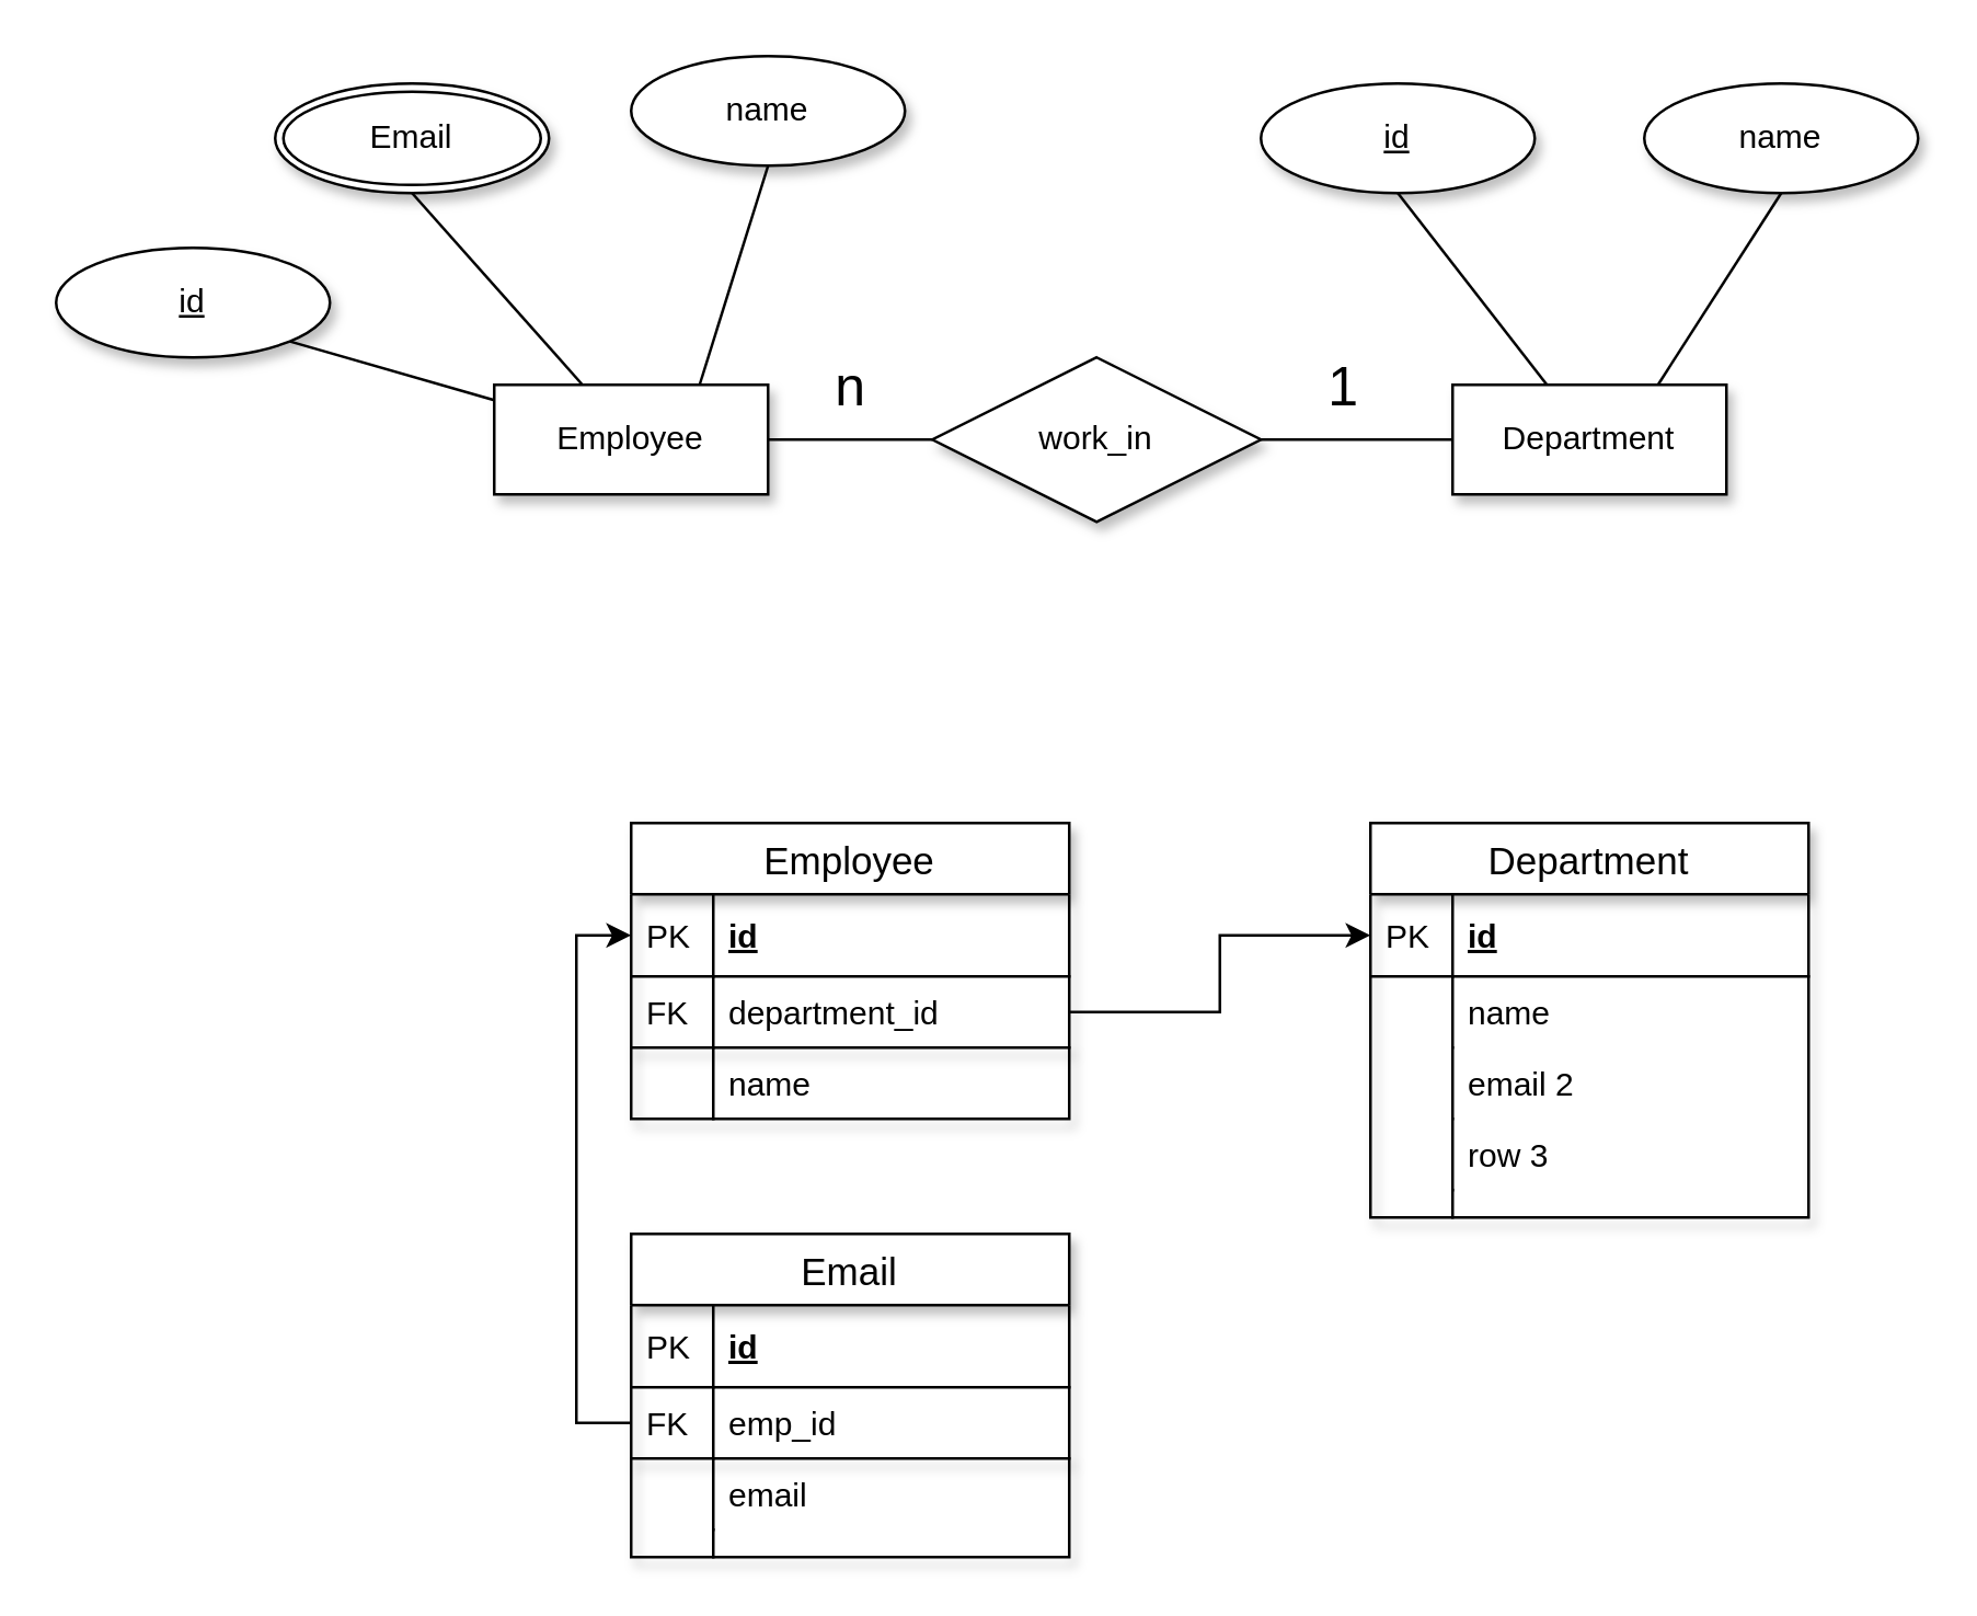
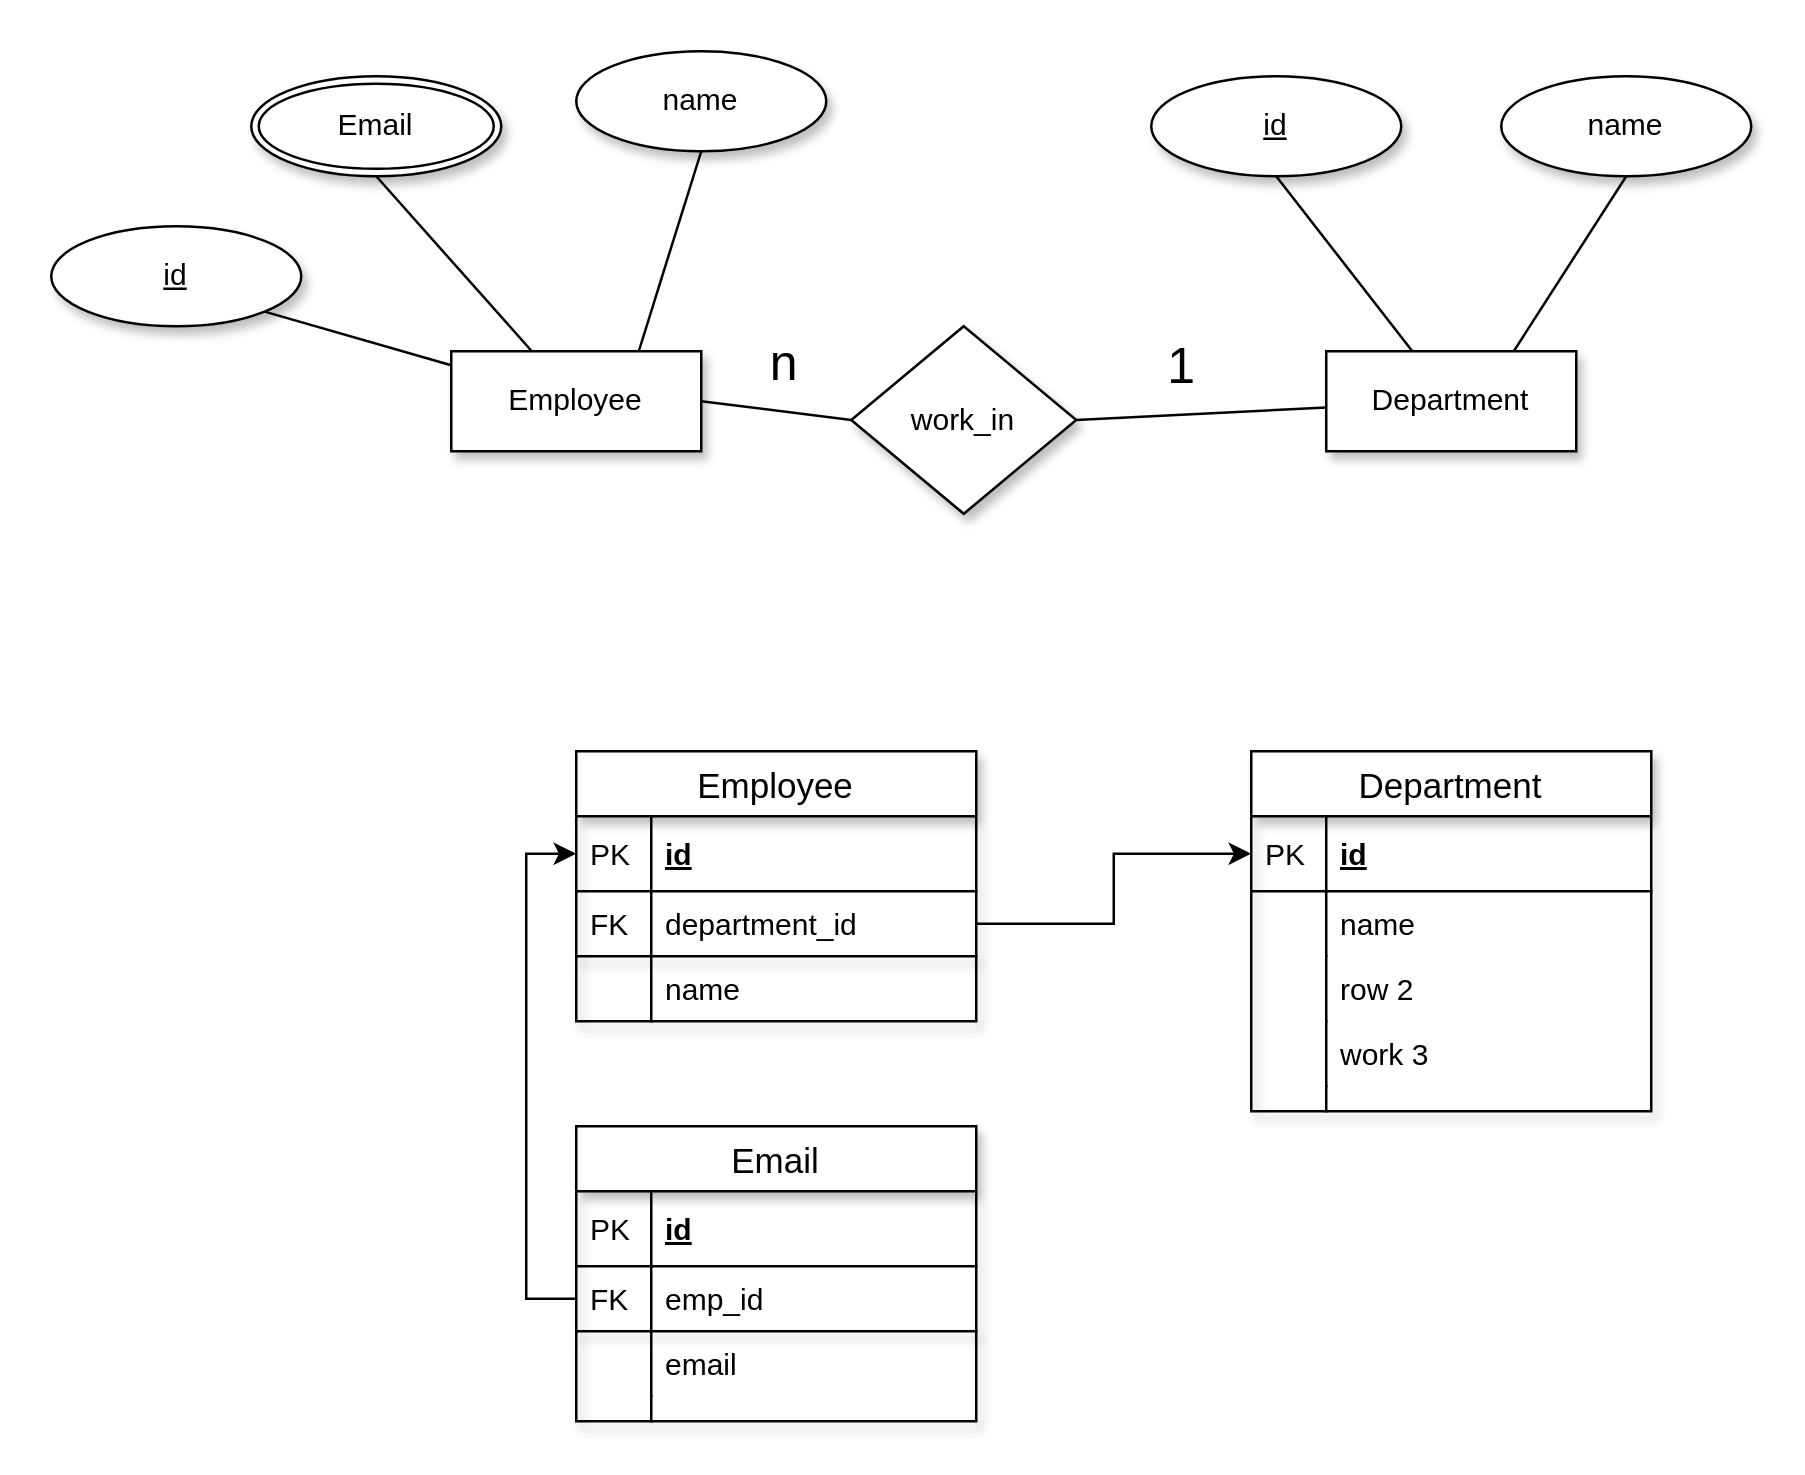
- <mxCell id="10" value="work_in" style="shape=rhombus;perimeter=rhombusPerimeter;whiteSpace=wrap;html=1;align=center;shadow=1;gradientColor=none;" vertex="1" parent="1"><mxGeometry x="340" y="130" width="120" height="60" as="geometry" /></mxCell>
+ <mxCell id="10" value="work_in" style="shape=rhombus;perimeter=rhombusPerimeter;whiteSpace=wrap;html=1;align=center;shadow=1;gradientColor=none;" vertex="1" parent="1"><mxGeometry x="340" y="130" width="90" height="75" as="geometry" /></mxCell>
- <mxCell id="22" value="email 2" style="shape=partialRectangle;top=0;left=0;right=0;bottom=0;align=left;verticalAlign=top;fillColor=none;spacingLeft=34;spacingRight=4;overflow=hidden;rotatable=0;points=[[0,0.5],[1,0.5]];portConstraint=eastwest;dropTarget=0;fontSize=12;" vertex="1" parent="17"><mxGeometry y="82" width="160" height="26" as="geometry" /></mxCell>
+ <mxCell id="22" value="row 2" style="shape=partialRectangle;top=0;left=0;right=0;bottom=0;align=left;verticalAlign=top;fillColor=none;spacingLeft=34;spacingRight=4;overflow=hidden;rotatable=0;points=[[0,0.5],[1,0.5]];portConstraint=eastwest;dropTarget=0;fontSize=12;" vertex="1" parent="17"><mxGeometry y="82" width="160" height="26" as="geometry" /></mxCell>
- <mxCell id="24" value="row 3" style="shape=partialRectangle;top=0;left=0;right=0;bottom=0;align=left;verticalAlign=top;fillColor=none;spacingLeft=34;spacingRight=4;overflow=hidden;rotatable=0;points=[[0,0.5],[1,0.5]];portConstraint=eastwest;dropTarget=0;fontSize=12;" vertex="1" parent="17"><mxGeometry y="108" width="160" height="26" as="geometry" /></mxCell>
+ <mxCell id="24" value="work 3" style="shape=partialRectangle;top=0;left=0;right=0;bottom=0;align=left;verticalAlign=top;fillColor=none;spacingLeft=34;spacingRight=4;overflow=hidden;rotatable=0;points=[[0,0.5],[1,0.5]];portConstraint=eastwest;dropTarget=0;fontSize=12;" vertex="1" parent="17"><mxGeometry y="108" width="160" height="26" as="geometry" /></mxCell>
